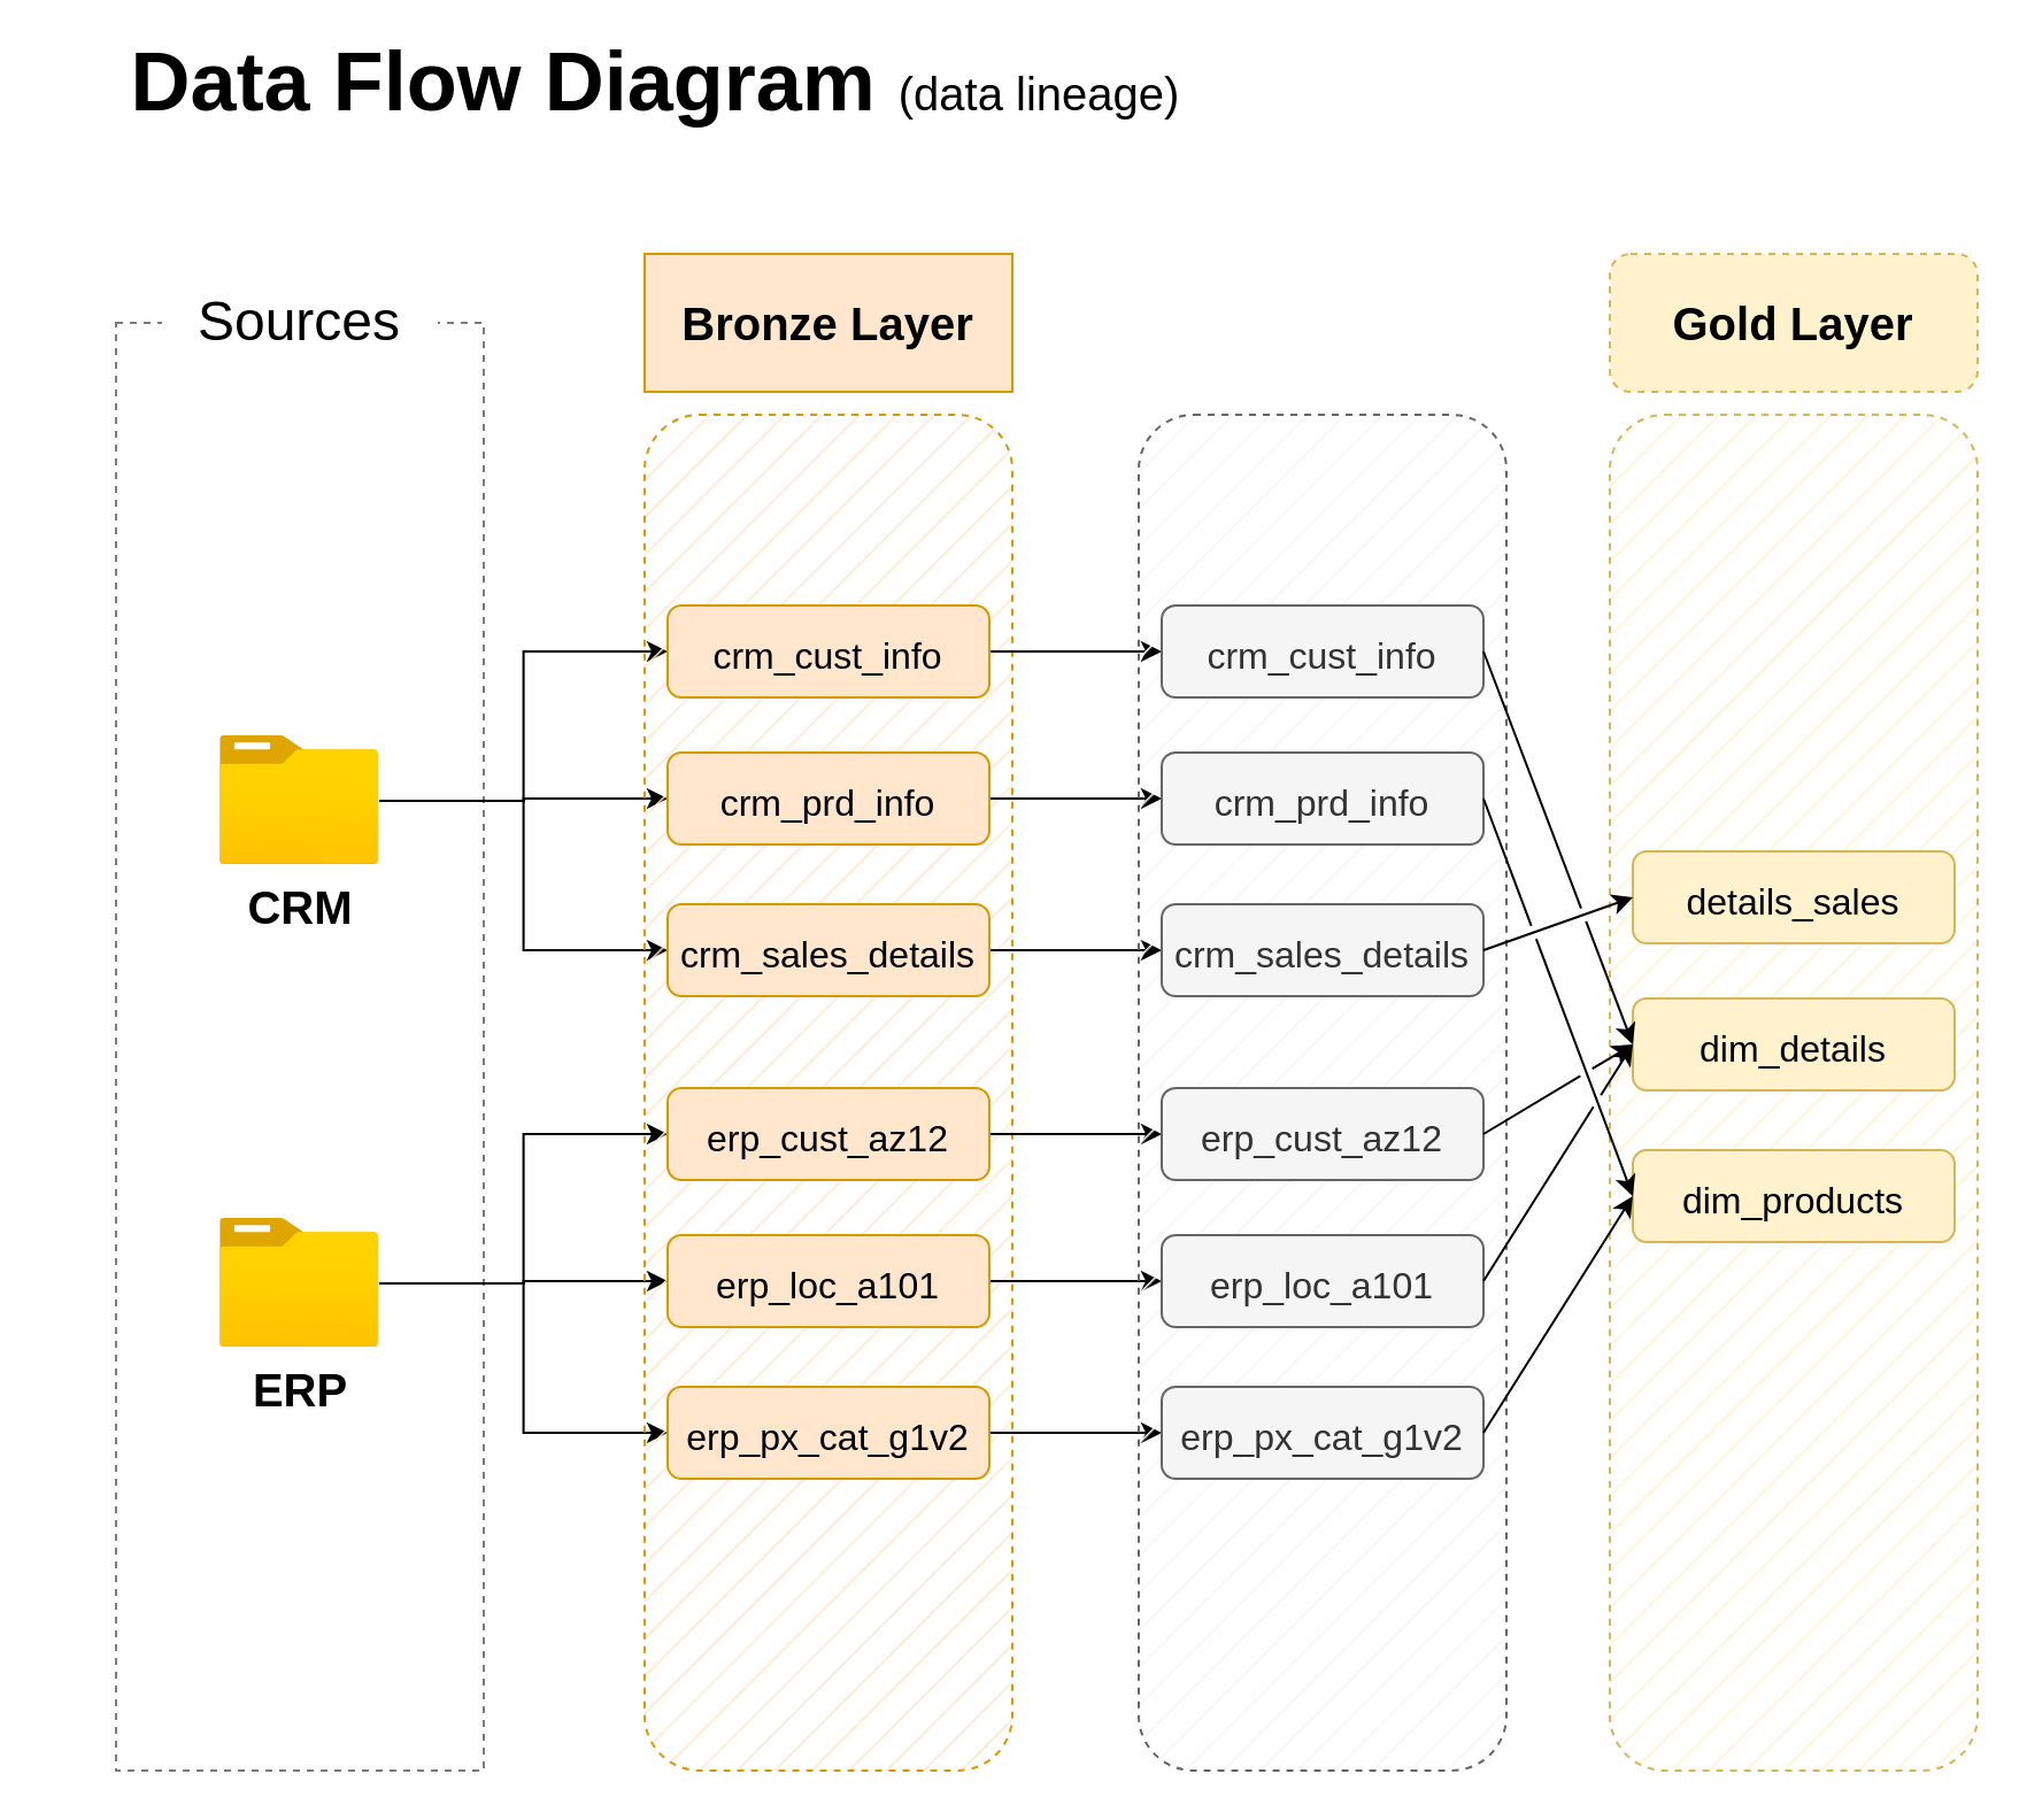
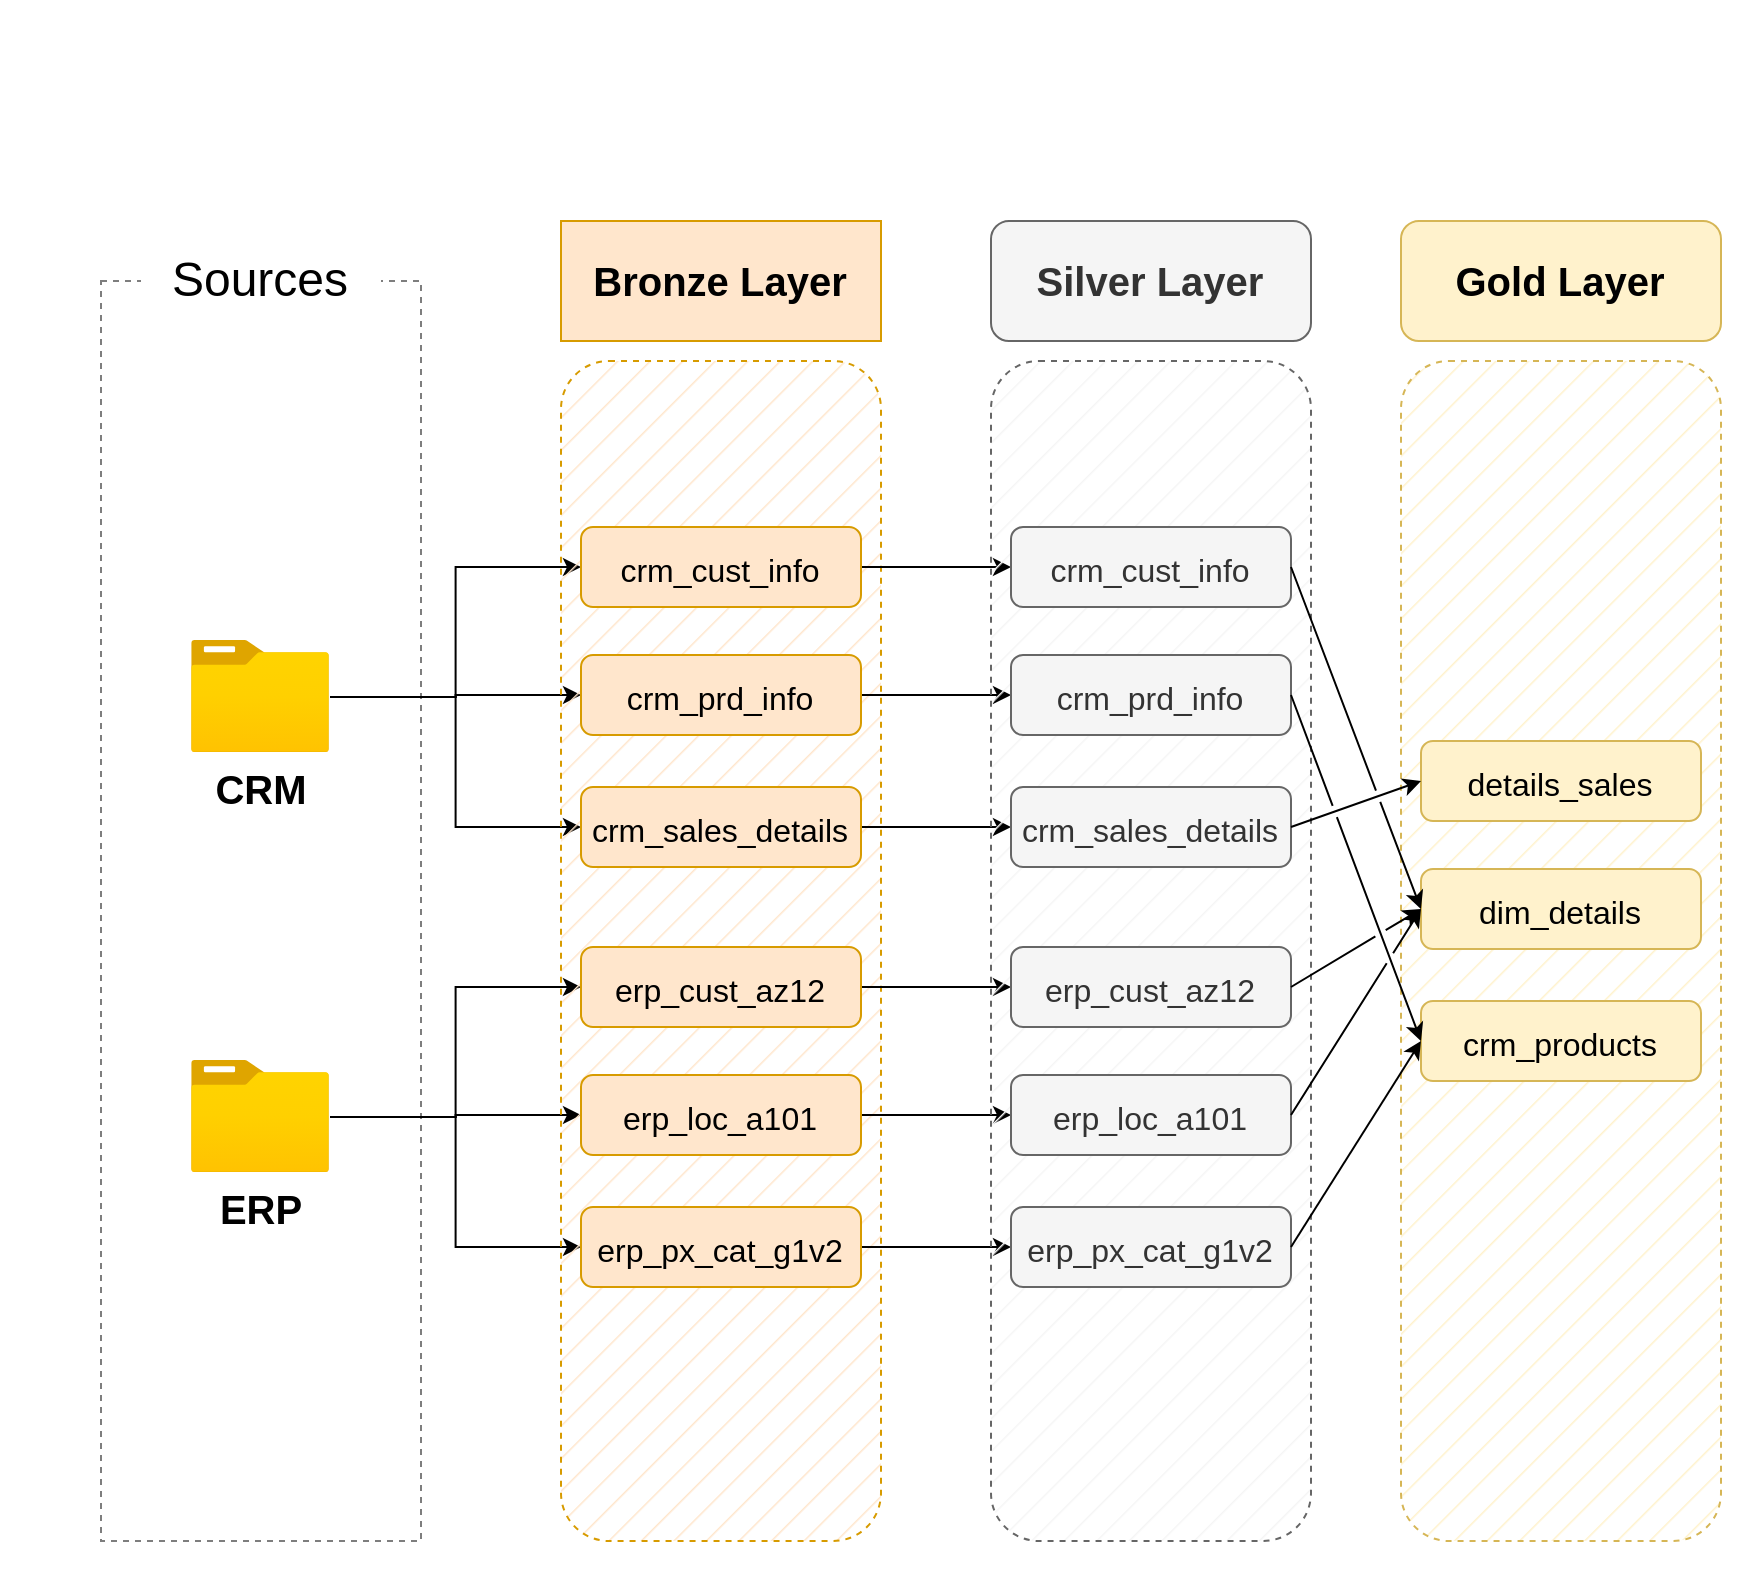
- <mxCell id="2" value="&lt;font style=&quot;&quot;&gt;&lt;span style=&quot;font-weight: bold; font-size: 36px;&quot;&gt;Data Flow Diagram &lt;/span&gt;&lt;font style=&quot;font-size: 20px;&quot;&gt;(data lineage)&lt;/font&gt;&lt;/font&gt;" style="text;html=1;align=center;verticalAlign=middle;whiteSpace=wrap;rounded=0;" parent="1" vertex="1"><mxGeometry x="20" y="20" width="530" height="30" as="geometry" /></mxCell>
+ <mxCell id="28" value="&lt;font&gt;&lt;b&gt;Silver Layer&lt;/b&gt;&lt;/font&gt;" style="rounded=1;whiteSpace=wrap;html=1;fontSize=20;fillColor=#f5f5f5;strokeColor=#666666;fontColor=#333333;" parent="1" vertex="1"><mxGeometry x="495" y="110" width="160" height="60" as="geometry" /></mxCell>
- <mxCell id="36" value="&lt;font&gt;&lt;b&gt;Gold Layer&lt;/b&gt;&lt;/font&gt;" style="rounded=1;whiteSpace=wrap;html=1;fontSize=20;fillColor=#fff2cc;strokeColor=#d6b656;dashed=1;" parent="1" vertex="1"><mxGeometry x="700" y="110" width="160" height="60" as="geometry" /></mxCell>
+ <mxCell id="36" value="&lt;font&gt;&lt;b&gt;Gold Layer&lt;/b&gt;&lt;/font&gt;" style="rounded=1;whiteSpace=wrap;html=1;fontSize=20;fillColor=#fff2cc;strokeColor=#d6b656;" parent="1" vertex="1"><mxGeometry x="700" y="110" width="160" height="60" as="geometry" /></mxCell>
- <mxCell id="38" value="&lt;font style=&quot;font-size: 16px;&quot;&gt;&lt;span&gt;dim_products&lt;/span&gt;&lt;/font&gt;" style="rounded=1;whiteSpace=wrap;html=1;fontSize=20;fillColor=#fff2cc;strokeColor=#d6b656;fontStyle=0;" parent="1" vertex="1"><mxGeometry x="710" y="500" width="140" height="40" as="geometry" /></mxCell>
+ <mxCell id="38" value="&lt;font style=&quot;font-size: 16px;&quot;&gt;&lt;span&gt;crm_products&lt;/span&gt;&lt;/font&gt;" style="rounded=1;whiteSpace=wrap;html=1;fontSize=20;fillColor=#fff2cc;strokeColor=#d6b656;fontStyle=0;" parent="1" vertex="1"><mxGeometry x="710" y="500" width="140" height="40" as="geometry" /></mxCell>
